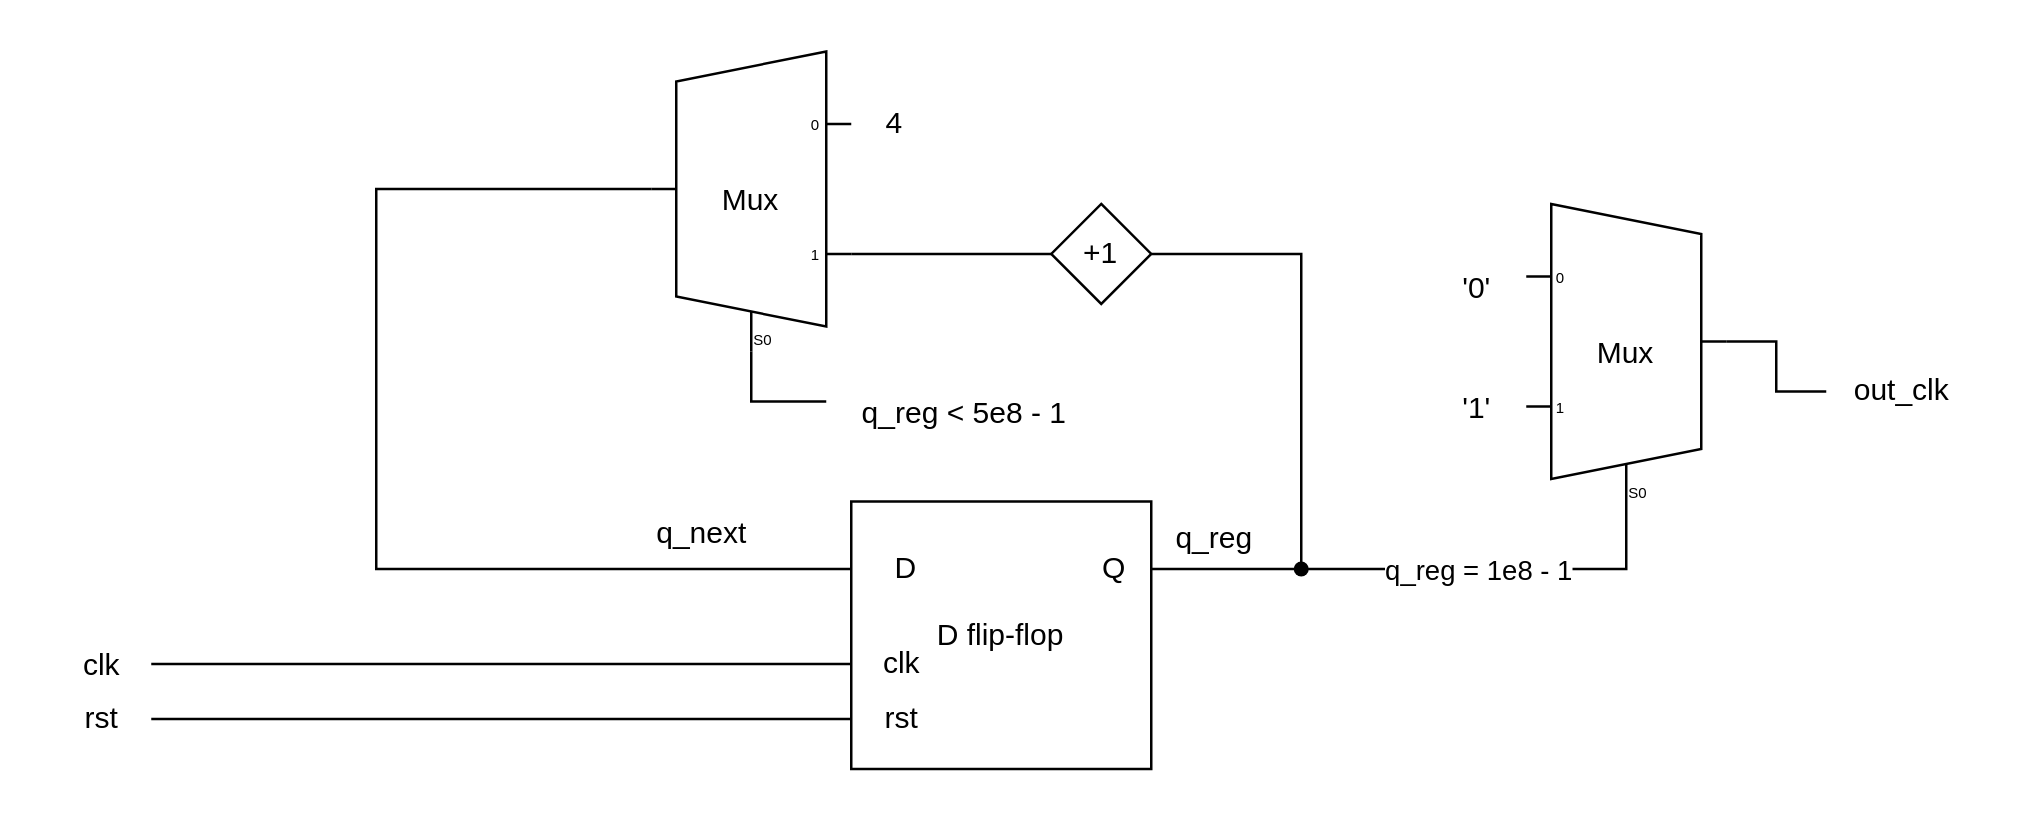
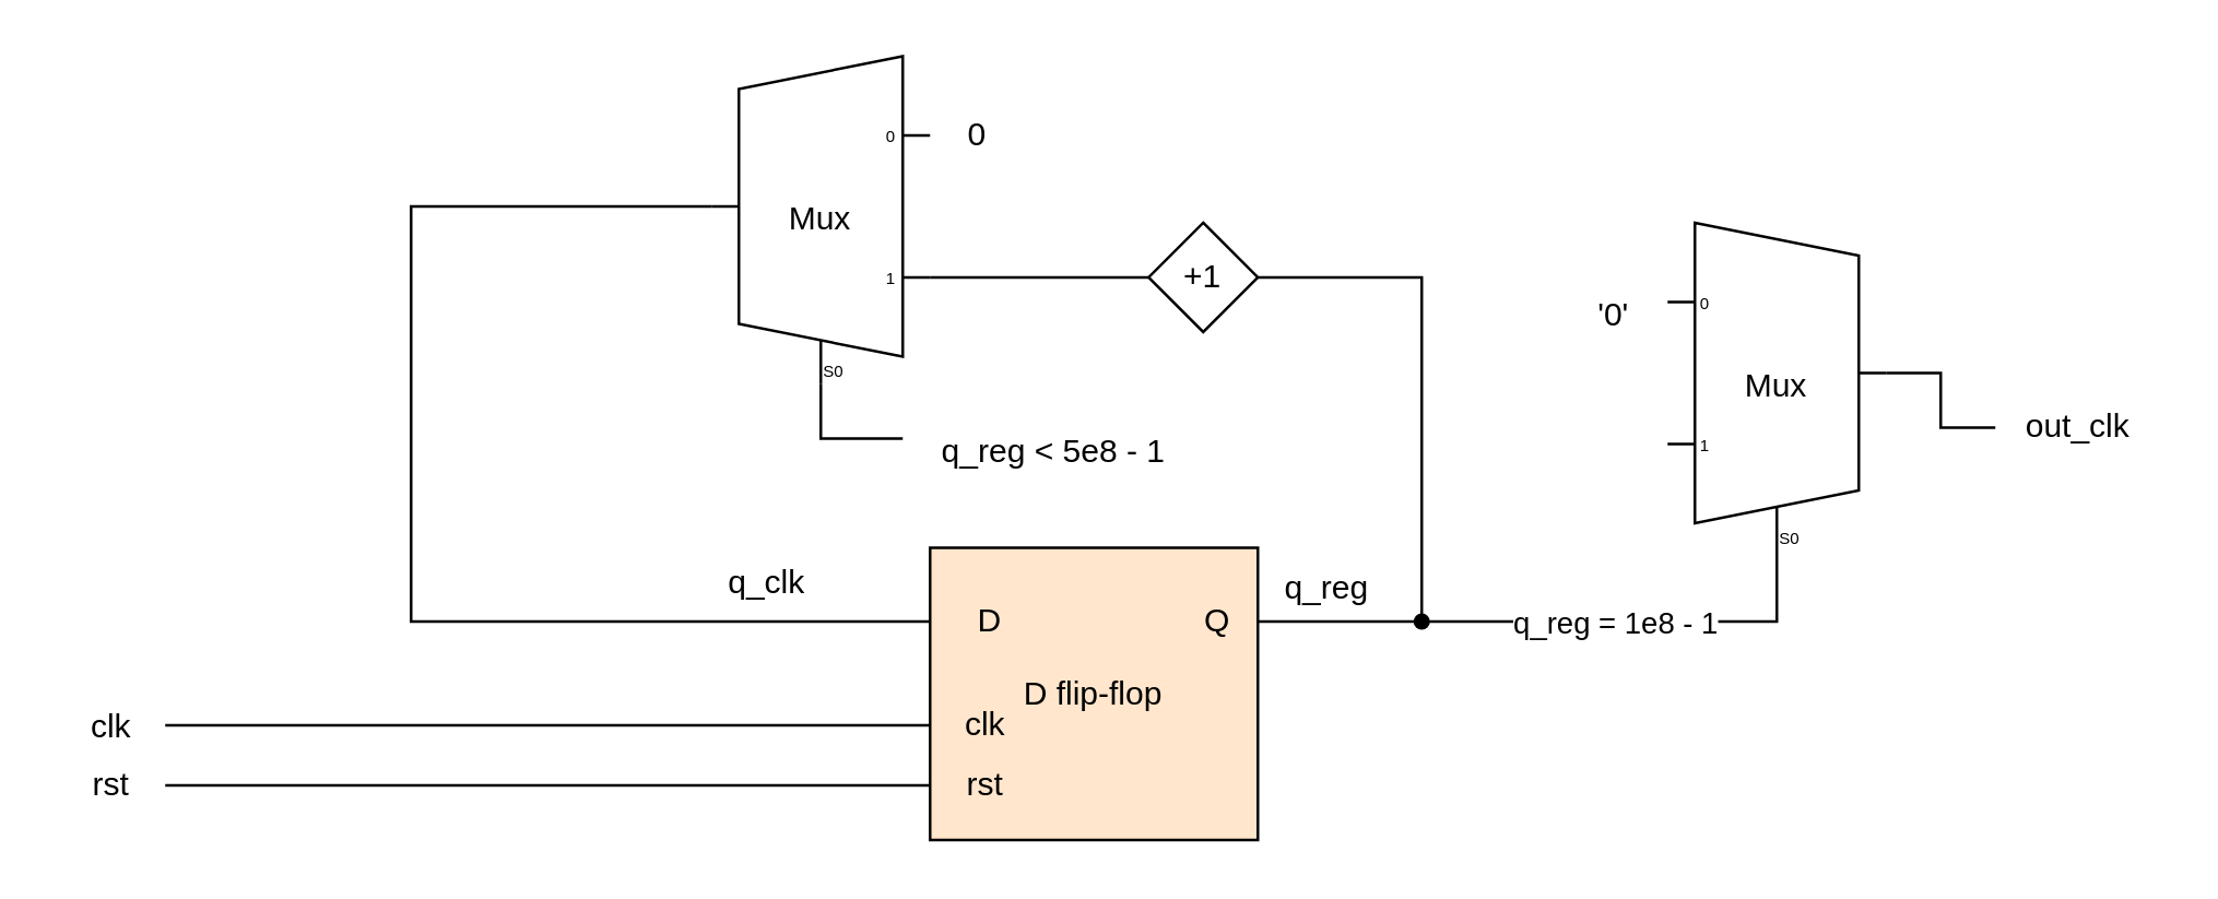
- <mxCell id="14" value="4" style="text;html=1;align=center;verticalAlign=middle;resizable=0;points=[];autosize=1;strokeColor=none;fillColor=none;" parent="1" vertex="1"><mxGeometry x="342" y="34" width="30" height="30" as="geometry" /></mxCell>
+ <mxCell id="14" value="0" style="text;html=1;align=center;verticalAlign=middle;resizable=0;points=[];autosize=1;strokeColor=none;fillColor=none;" parent="1" vertex="1"><mxGeometry x="342" y="34" width="30" height="30" as="geometry" /></mxCell>
- <mxCell id="29" value="'1'" style="text;html=1;align=center;verticalAlign=middle;resizable=0;points=[];autosize=1;strokeColor=none;fillColor=none;" vertex="1" parent="1"><mxGeometry x="575" y="148" width="30" height="30" as="geometry" /></mxCell>
- <mxCell id="16" value="q_next" style="text;html=1;align=center;verticalAlign=middle;resizable=0;points=[];autosize=1;strokeColor=none;fillColor=none;" parent="1" vertex="1"><mxGeometry x="250" y="198" width="60" height="30" as="geometry" /></mxCell>
+ <mxCell id="16" value="q_clk" style="text;html=1;align=center;verticalAlign=middle;resizable=0;points=[];autosize=1;strokeColor=none;fillColor=none;" parent="1" vertex="1"><mxGeometry x="250" y="198" width="60" height="30" as="geometry" /></mxCell>
- <mxCell id="8" value="D flip-flop" style="rounded=0;whiteSpace=wrap;html=1;" parent="7" vertex="1"><mxGeometry width="120" height="107" as="geometry" /></mxCell>
+ <mxCell id="8" value="D flip-flop" style="rounded=0;whiteSpace=wrap;html=1;fillColor=#ffe6cc;" parent="7" vertex="1"><mxGeometry width="120" height="107" as="geometry" /></mxCell>
